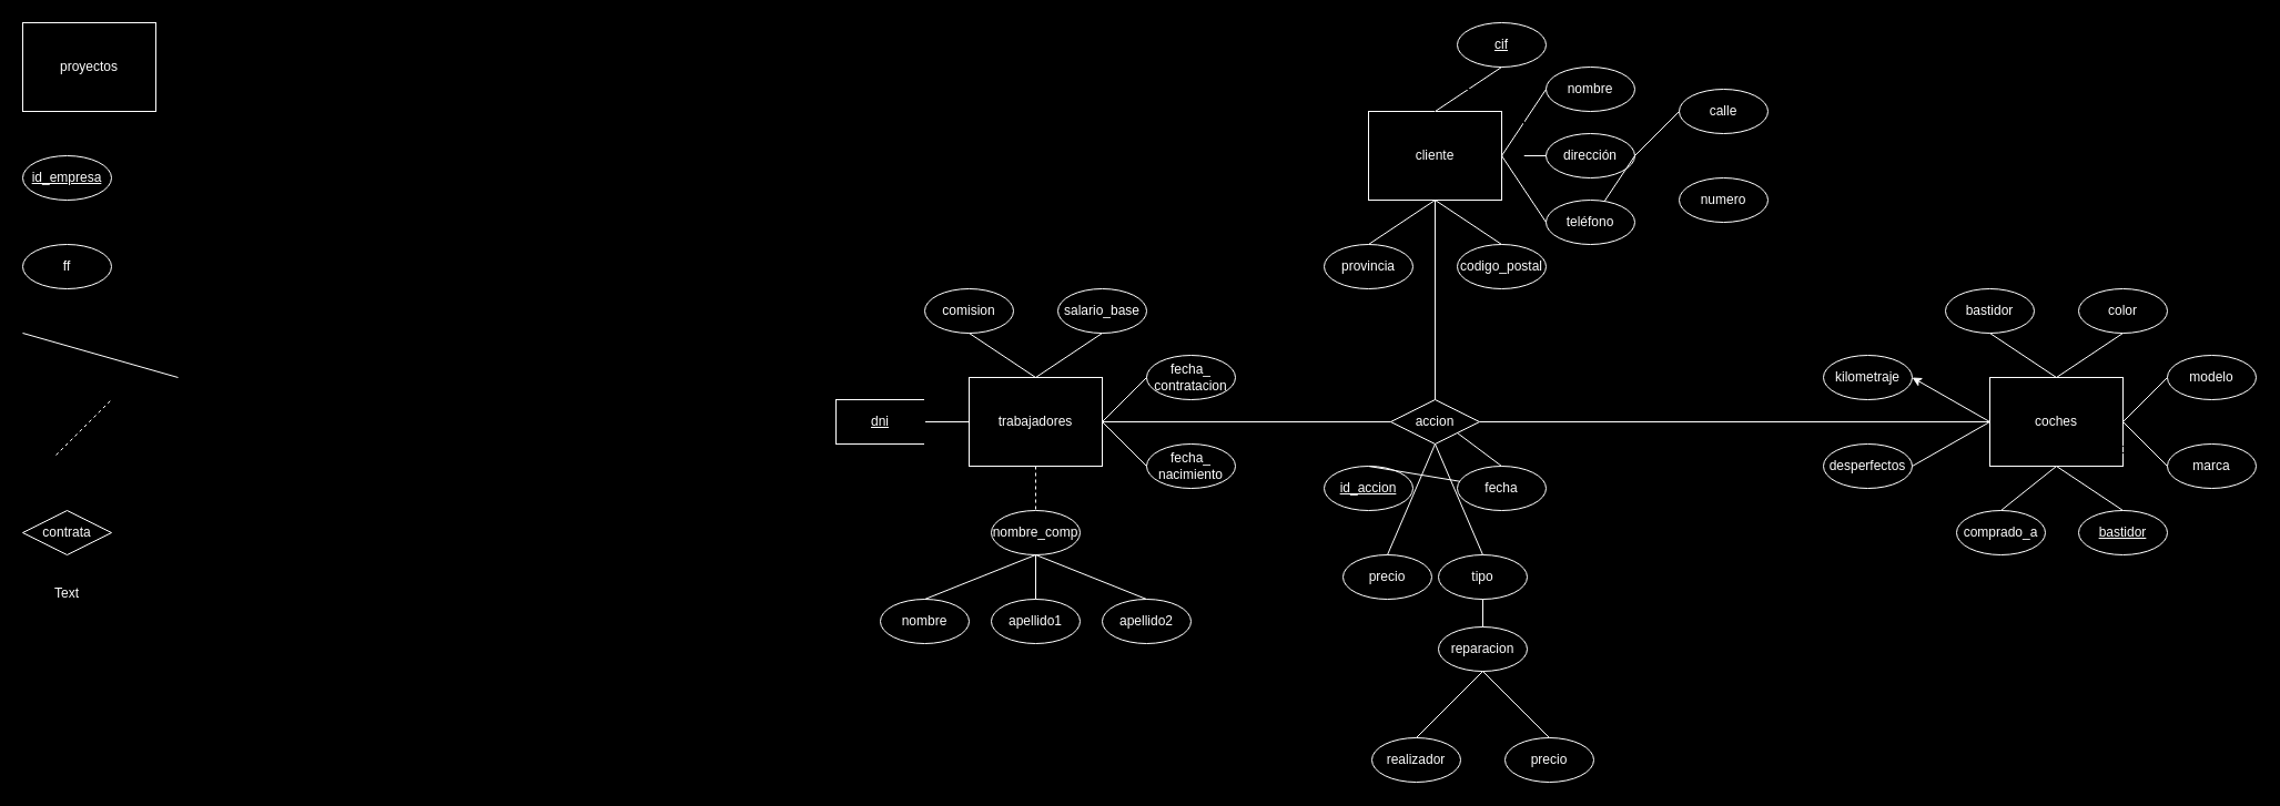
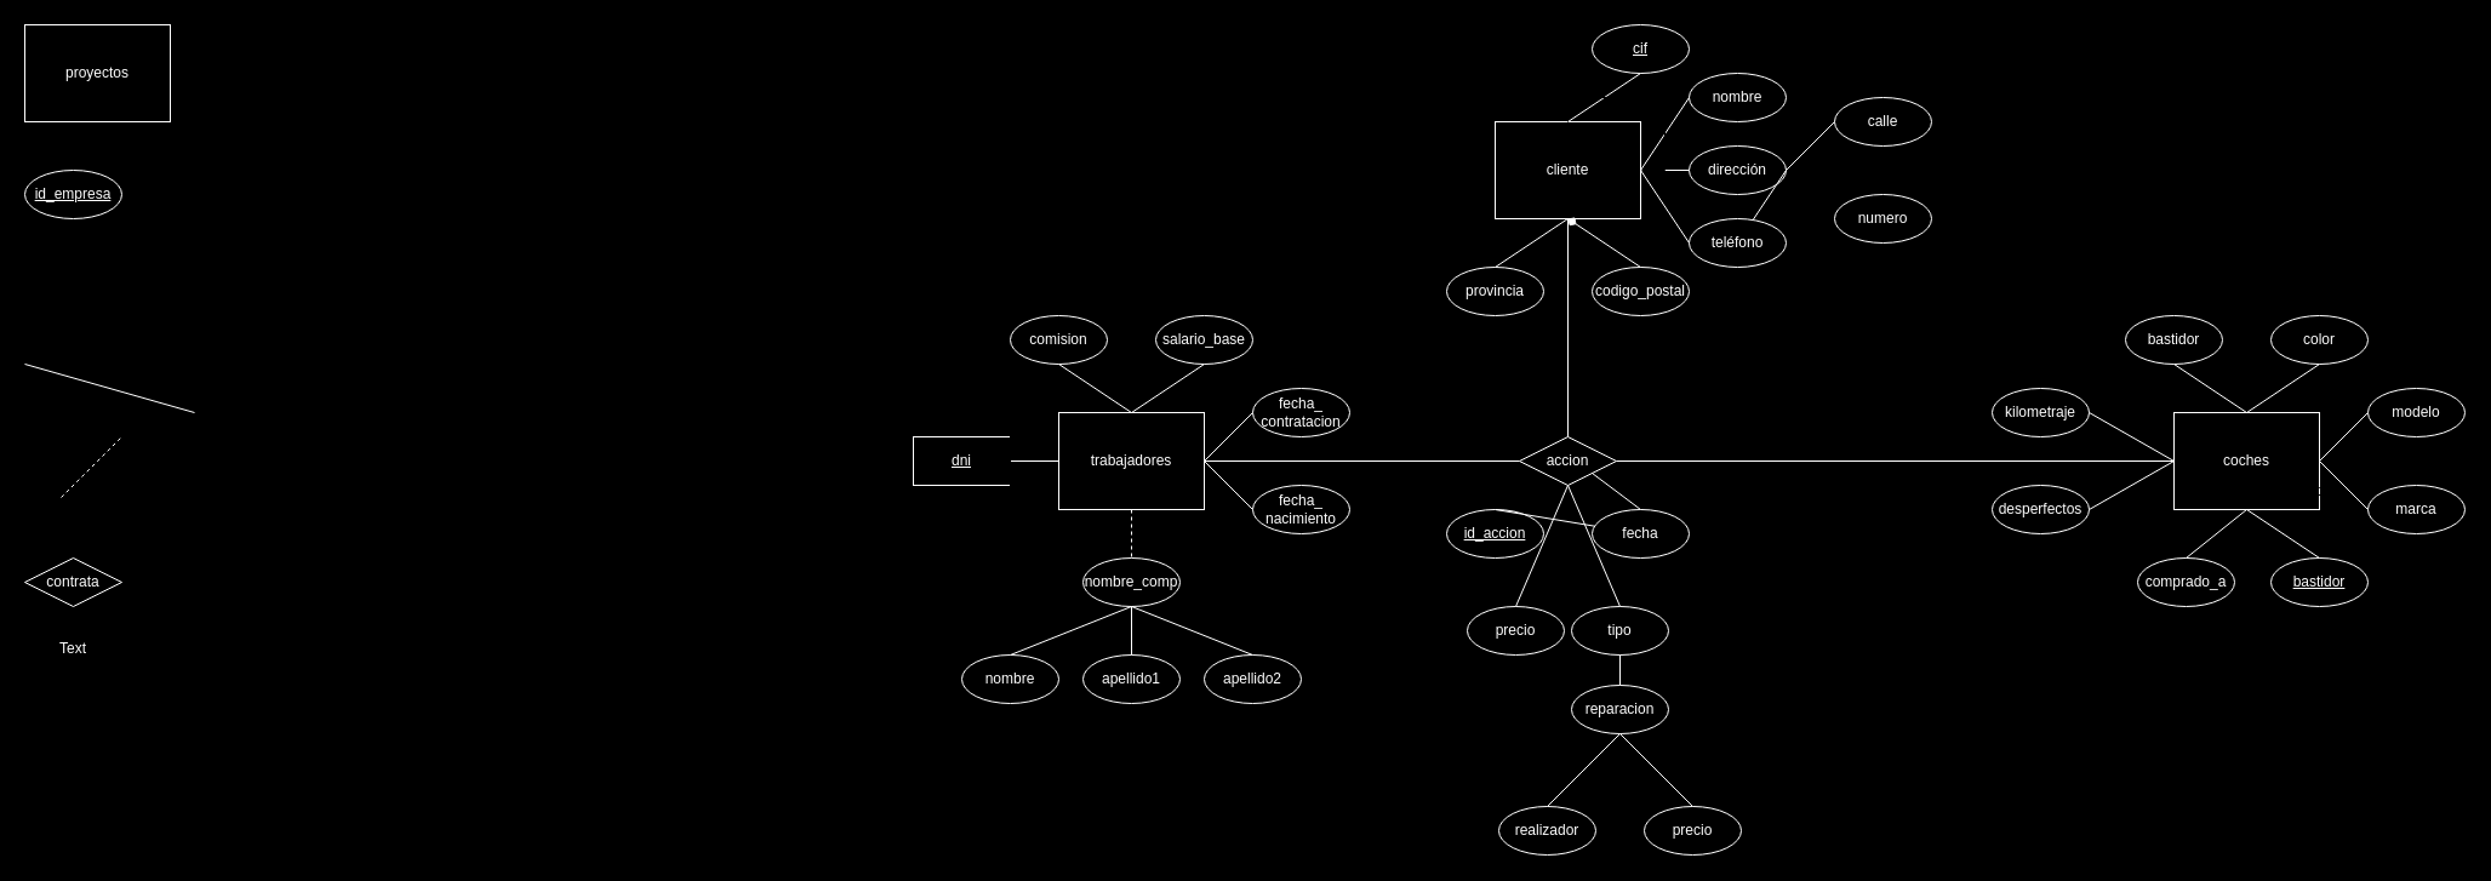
- <mxCell id="50" value="" style="endArrow=none;html=1;rounded=0;entryX=0.5;entryY=1;entryDx=0;entryDy=0;strokeColor=#FFFFFF;exitX=0.5;exitY=0;exitDx=0;exitDy=0;" edge="1" parent="1" source="45" target="3"><mxGeometry width="50" height="50" relative="1" as="geometry"><mxPoint x="1403" y="340" as="sourcePoint" /><mxPoint x="1263" y="300" as="targetPoint" /></mxGeometry></mxCell>
+ <mxCell id="50" value="" style="endArrow=diamond;html=1;rounded=0;entryX=0.5;entryY=1;entryDx=0;entryDy=0;strokeColor=#FFFFFF;exitX=0.5;exitY=0;exitDx=0;exitDy=0;" edge="1" parent="1" source="45" target="3"><mxGeometry width="50" height="50" relative="1" as="geometry"><mxPoint x="1403" y="340" as="sourcePoint" /><mxPoint x="1263" y="300" as="targetPoint" /></mxGeometry></mxCell>
- <mxCell id="16" value="&lt;font color=&quot;#ffffff&quot;&gt;ff&lt;/font&gt;" style="ellipse;whiteSpace=wrap;html=1;fillColor=none;strokeColor=#FFFFFF;" parent="1" vertex="1"><mxGeometry x="20" y="220" width="80" height="40" as="geometry" /></mxCell>
- <mxCell id="56" value="" style="endArrow=classic;html=1;rounded=0;entryX=1;entryY=0.5;entryDx=0;entryDy=0;strokeColor=#FFFFFF;exitX=0;exitY=0.5;exitDx=0;exitDy=0;" edge="1" parent="1" source="12" target="53"><mxGeometry width="50" height="50" relative="1" as="geometry"><mxPoint x="1618" y="400" as="sourcePoint" /><mxPoint x="1478" y="360" as="targetPoint" /></mxGeometry></mxCell>
+ <mxCell id="56" value="" style="endArrow=none;html=1;rounded=0;entryX=1;entryY=0.5;entryDx=0;entryDy=0;strokeColor=#FFFFFF;exitX=0;exitY=0.5;exitDx=0;exitDy=0;" edge="1" parent="1" source="12" target="53"><mxGeometry width="50" height="50" relative="1" as="geometry"><mxPoint x="1618" y="400" as="sourcePoint" /><mxPoint x="1478" y="360" as="targetPoint" /></mxGeometry></mxCell>
